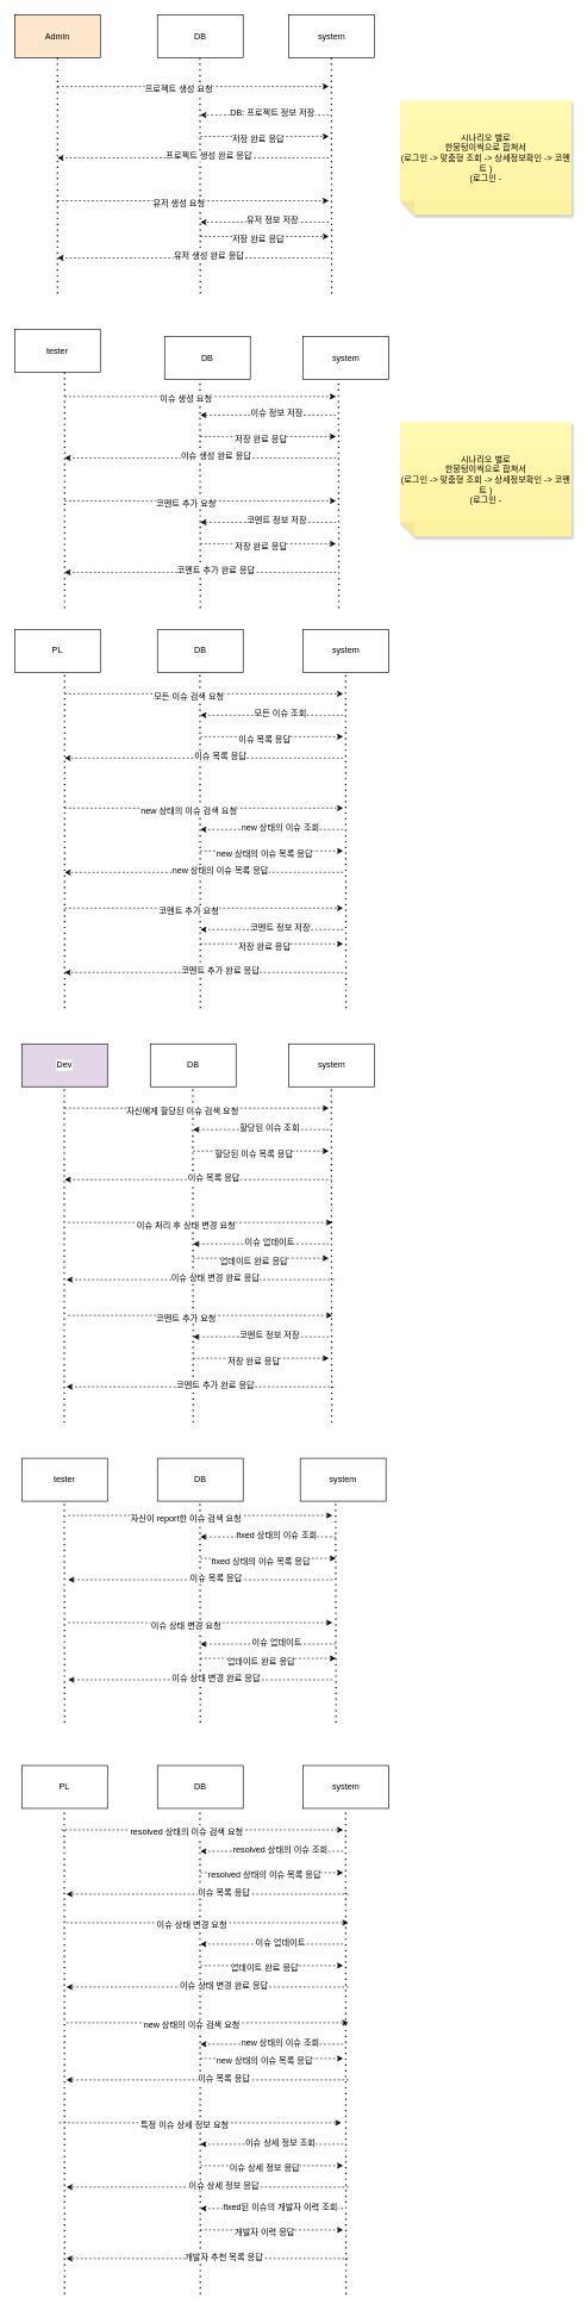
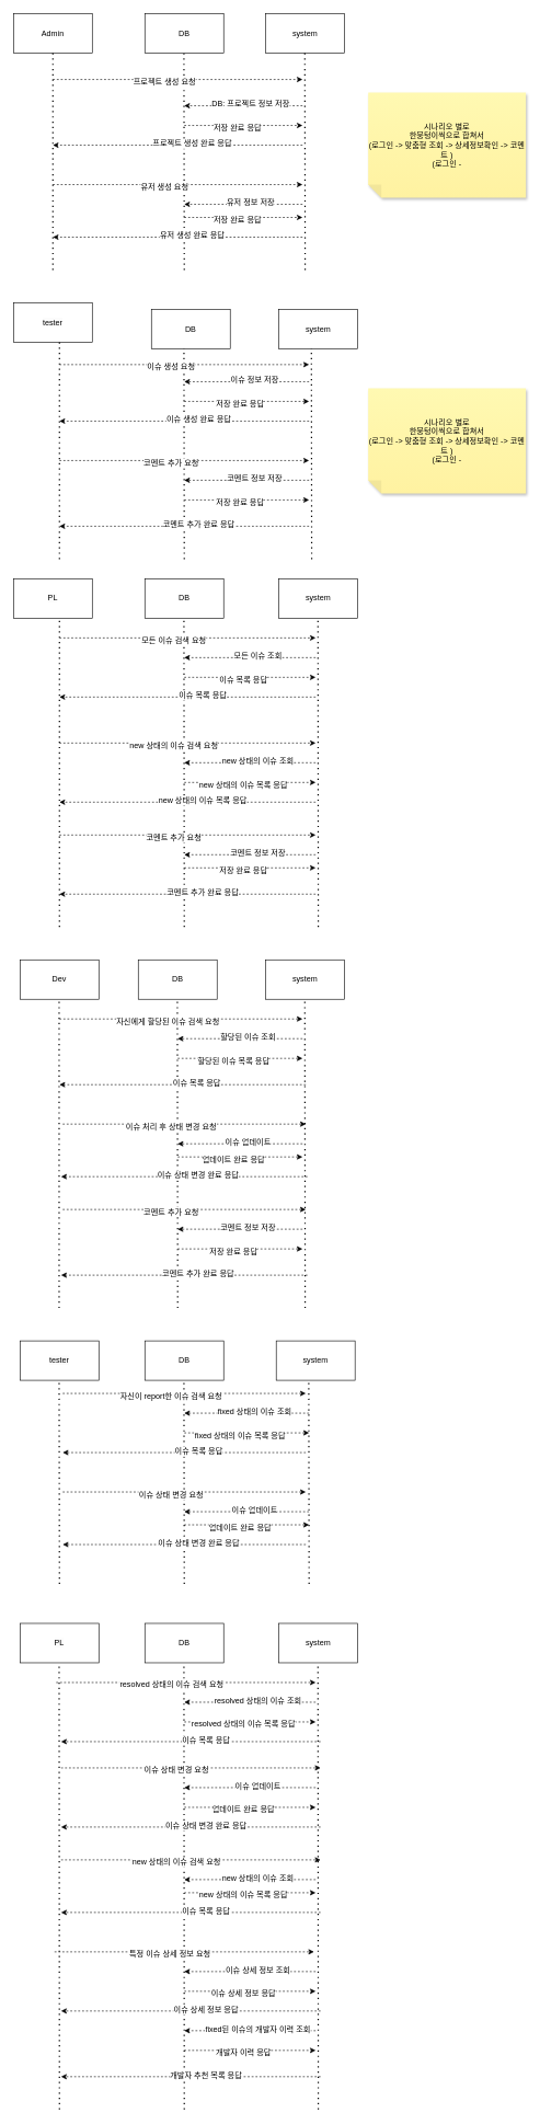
- <mxCell id="2" value="Admin" style="rounded=0;whiteSpace=wrap;html=1;fillColor=#ffe6cc;" parent="1" vertex="1"><mxGeometry x="20" y="20" width="120" height="60" as="geometry" /></mxCell>
+ <mxCell id="2" value="Admin" style="rounded=0;whiteSpace=wrap;html=1;" parent="1" vertex="1"><mxGeometry x="20" y="20" width="120" height="60" as="geometry" /></mxCell>
- <mxCell id="76" value="&lt;span style=&quot;font-size: 12px; background-color: rgb(251, 251, 251);&quot;&gt;Dev&lt;/span&gt;" style="rounded=0;whiteSpace=wrap;html=1;fontFamily=Helvetica;fontSize=11;fontColor=default;labelBackgroundColor=default;fillColor=#e1d5e7;" parent="1" vertex="1"><mxGeometry x="30" y="1460" width="120" height="60" as="geometry" /></mxCell>
+ <mxCell id="76" value="&lt;span style=&quot;font-size: 12px; background-color: rgb(251, 251, 251);&quot;&gt;Dev&lt;/span&gt;" style="rounded=0;whiteSpace=wrap;html=1;fontFamily=Helvetica;fontSize=11;fontColor=default;labelBackgroundColor=default;" parent="1" vertex="1"><mxGeometry x="30" y="1460" width="120" height="60" as="geometry" /></mxCell>
